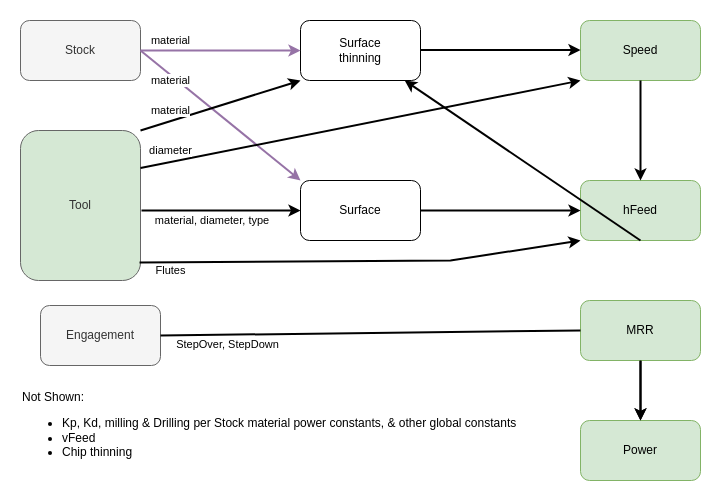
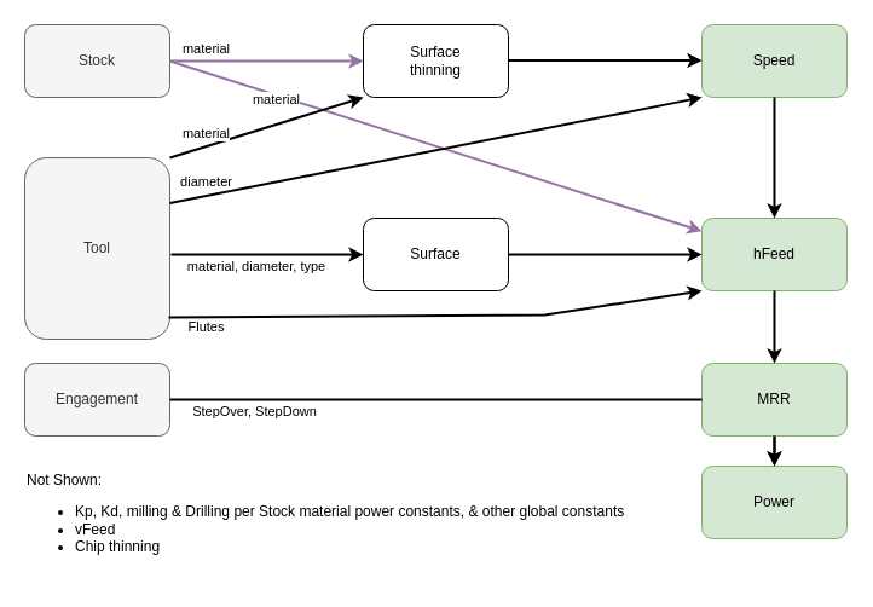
- <mxCell id="15" value="material" style="endArrow=classic;html=1;rounded=0;entryX=0;entryY=0;entryDx=0;entryDy=0;exitX=1;exitY=0.5;exitDx=0;exitDy=0;fillColor=#e1d5e7;strokeColor=#9673a6;strokeWidth=2;" parent="1" source="2" target="6" edge="1"><mxGeometry x="-0.591" y="-4" width="50" height="50" relative="1" as="geometry"><mxPoint x="160" y="70" as="sourcePoint" /><mxPoint x="320" y="70" as="targetPoint" /><mxPoint as="offset" /></mxGeometry></mxCell>
+ <mxCell id="15" value="material" style="endArrow=classic;html=1;rounded=0;exitX=1;exitY=0.5;exitDx=0;exitDy=0;fillColor=#e1d5e7;strokeColor=#9673a6;strokeWidth=2;" parent="1" source="2" target="7" edge="1"><mxGeometry x="-0.591" y="-4" width="50" height="50" relative="1" as="geometry"><mxPoint x="160" y="70" as="sourcePoint" /><mxPoint x="320" y="70" as="targetPoint" /><mxPoint as="offset" /></mxGeometry></mxCell>
- <mxCell id="20" value="" style="endArrow=classic;html=1;rounded=0;exitX=0.5;exitY=1;exitDx=0;exitDy=0;strokeWidth=2;" parent="1" source="7" target="3" edge="1"><mxGeometry width="50" height="50" relative="1" as="geometry"><mxPoint x="650" y="90" as="sourcePoint" /><mxPoint x="650" y="190" as="targetPoint" /></mxGeometry></mxCell>
+ <mxCell id="20" value="" style="endArrow=classic;html=1;rounded=0;entryX=0.5;entryY=0;entryDx=0;entryDy=0;exitX=0.5;exitY=1;exitDx=0;exitDy=0;strokeWidth=2;" parent="1" source="7" target="11" edge="1"><mxGeometry width="50" height="50" relative="1" as="geometry"><mxPoint x="650" y="90" as="sourcePoint" /><mxPoint x="650" y="190" as="targetPoint" /></mxGeometry></mxCell>
- <mxCell id="5" value="Tool" style="rounded=1;whiteSpace=wrap;html=1;fillColor=#d5e8d4;fontColor=#333333;strokeColor=#666666;" parent="1" vertex="1"><mxGeometry x="20" y="130" width="120" height="150" as="geometry" /></mxCell>
+ <mxCell id="5" value="Tool" style="rounded=1;whiteSpace=wrap;html=1;fillColor=#f5f5f5;fontColor=#333333;strokeColor=#666666;" parent="1" vertex="1"><mxGeometry x="20" y="130" width="120" height="150" as="geometry" /></mxCell>
- <mxCell id="8" value="Engagement" style="rounded=1;whiteSpace=wrap;html=1;fillColor=#f5f5f5;fontColor=#333333;strokeColor=#666666;" parent="1" vertex="1"><mxGeometry x="40" y="305" width="120" height="60" as="geometry" /></mxCell>
+ <mxCell id="8" value="Engagement" style="rounded=1;whiteSpace=wrap;html=1;fillColor=#f5f5f5;fontColor=#333333;strokeColor=#666666;" parent="1" vertex="1"><mxGeometry x="20" y="300" width="120" height="60" as="geometry" /></mxCell>
- <mxCell id="9" value="Power" style="rounded=1;whiteSpace=wrap;html=1;fillColor=#d5e8d4;strokeColor=#82b366;" parent="1" vertex="1"><mxGeometry x="580" y="420" width="120" height="60" as="geometry" /></mxCell>
+ <mxCell id="9" value="Power" style="rounded=1;whiteSpace=wrap;html=1;fillColor=#d5e8d4;strokeColor=#82b366;" parent="1" vertex="1"><mxGeometry x="580" y="385" width="120" height="60" as="geometry" /></mxCell>
